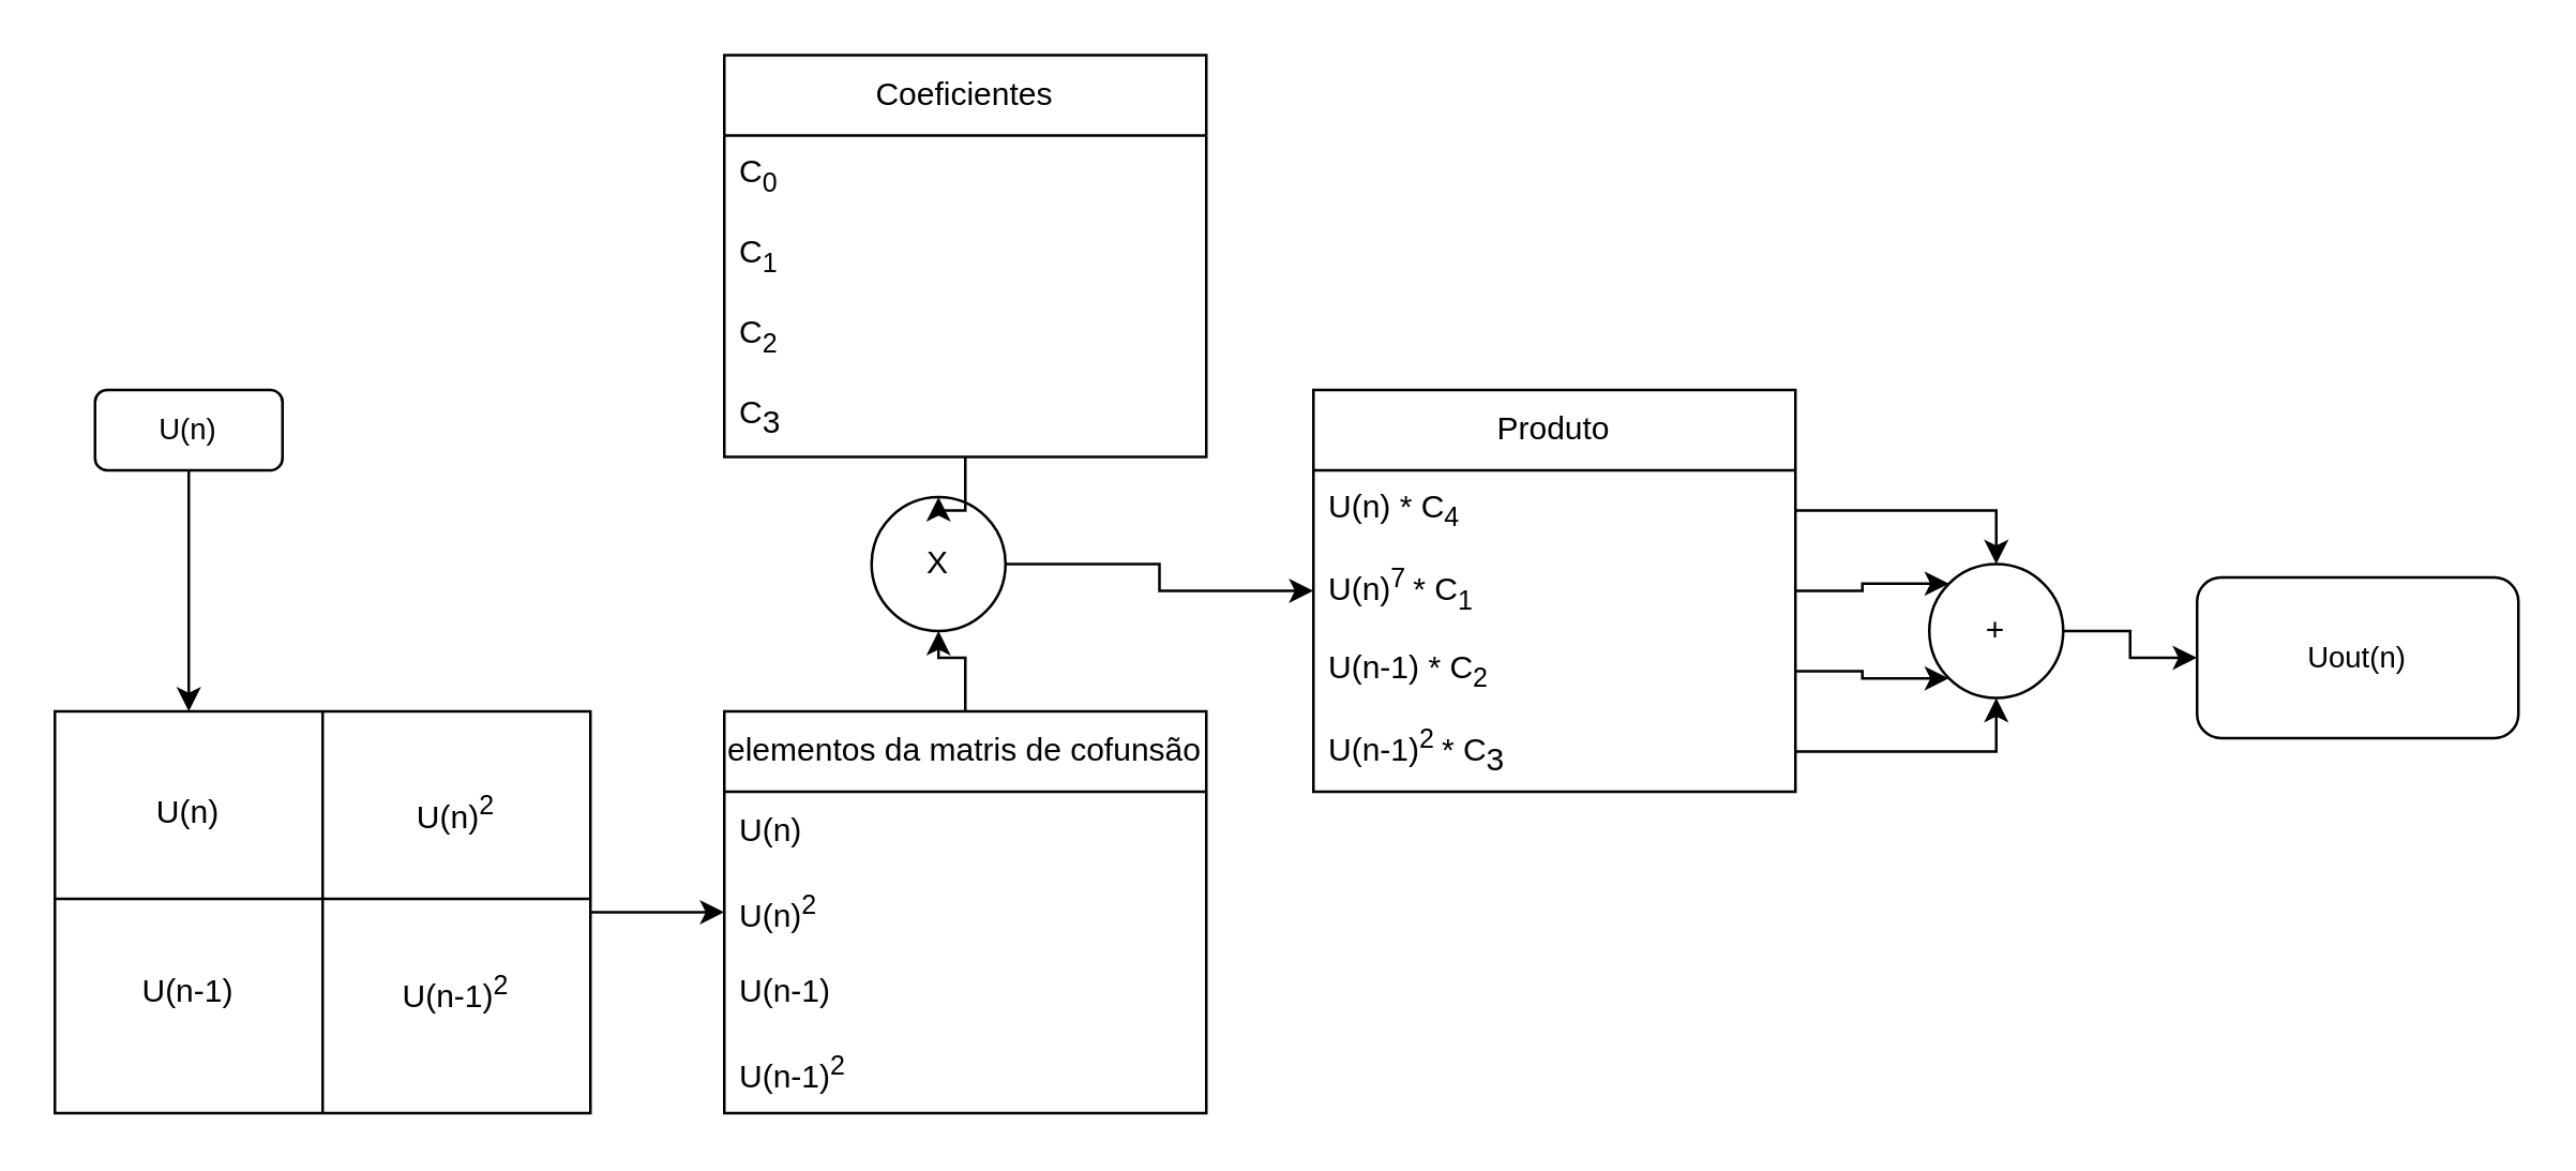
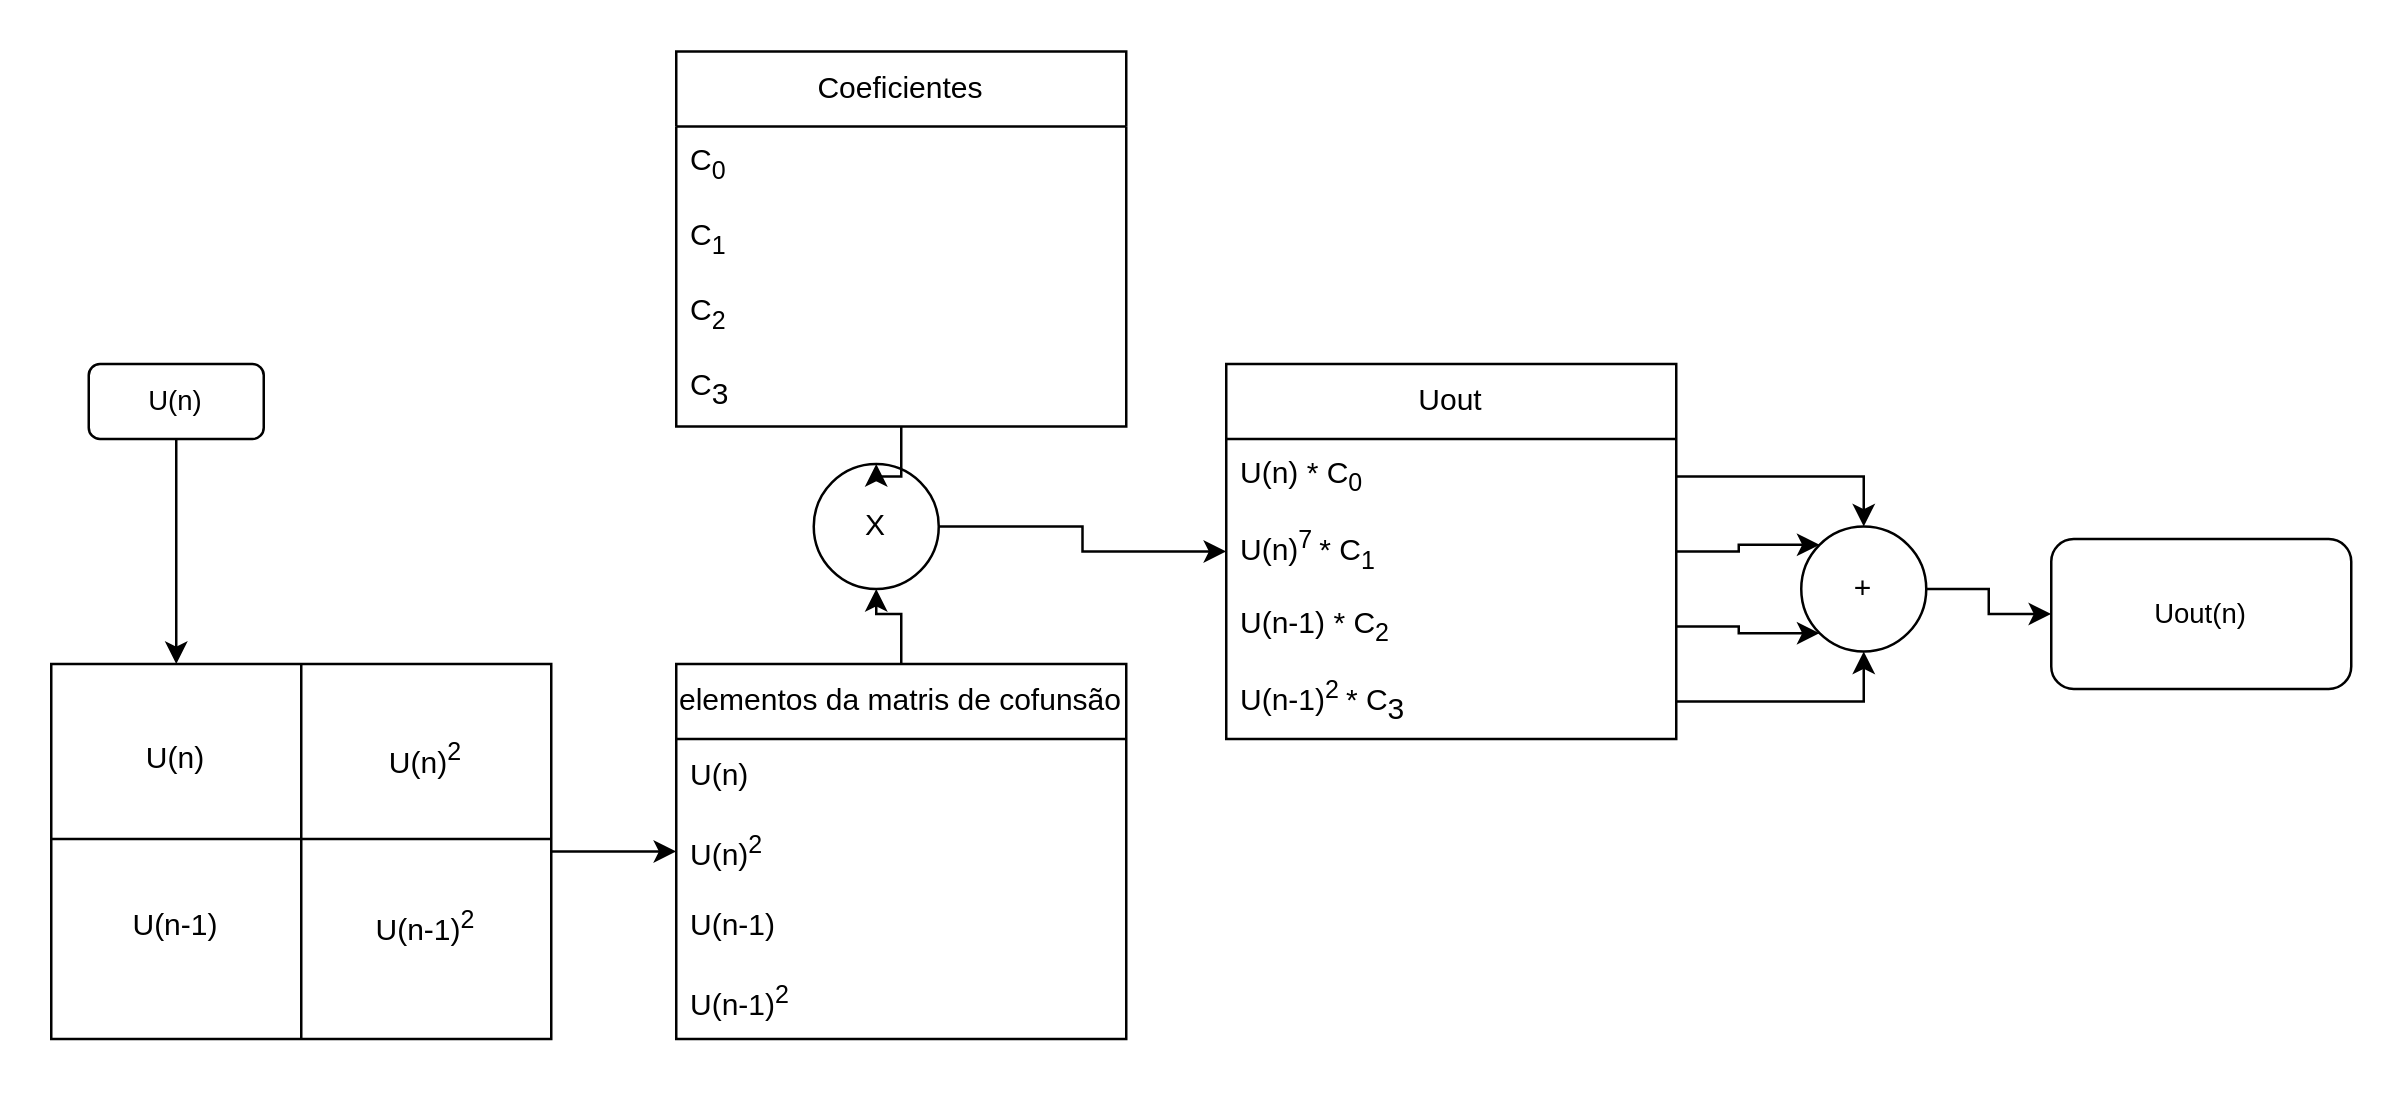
- <mxCell id="28" value="Produto" style="swimlane;fontStyle=0;childLayout=stackLayout;horizontal=1;startSize=30;horizontalStack=0;resizeParent=1;resizeParentMax=0;resizeLast=0;collapsible=1;marginBottom=0;whiteSpace=wrap;html=1;" parent="1" vertex="1"><mxGeometry x="490" y="145" width="180" height="150" as="geometry"><mxRectangle x="480" y="310" width="50" height="40" as="alternateBounds" /></mxGeometry></mxCell>
+ <mxCell id="28" value="Uout" style="swimlane;fontStyle=0;childLayout=stackLayout;horizontal=1;startSize=30;horizontalStack=0;resizeParent=1;resizeParentMax=0;resizeLast=0;collapsible=1;marginBottom=0;whiteSpace=wrap;html=1;" parent="1" vertex="1"><mxGeometry x="490" y="145" width="180" height="150" as="geometry"><mxRectangle x="480" y="310" width="50" height="40" as="alternateBounds" /></mxGeometry></mxCell>
- <mxCell id="29" value="&lt;div style=&quot;text-align: center;&quot;&gt;U(n) * C&lt;sub&gt;4&amp;nbsp;&lt;/sub&gt;&lt;/div&gt;" style="text;strokeColor=none;fillColor=none;align=left;verticalAlign=middle;spacingLeft=4;spacingRight=4;overflow=hidden;points=[[0,0.5],[1,0.5]];portConstraint=eastwest;rotatable=0;whiteSpace=wrap;html=1;" parent="28" vertex="1"><mxGeometry y="30" width="180" height="30" as="geometry" /></mxCell>
+ <mxCell id="29" value="&lt;div style=&quot;text-align: center;&quot;&gt;U(n) * C&lt;sub&gt;0&amp;nbsp;&lt;/sub&gt;&lt;/div&gt;" style="text;strokeColor=none;fillColor=none;align=left;verticalAlign=middle;spacingLeft=4;spacingRight=4;overflow=hidden;points=[[0,0.5],[1,0.5]];portConstraint=eastwest;rotatable=0;whiteSpace=wrap;html=1;" parent="28" vertex="1"><mxGeometry y="30" width="180" height="30" as="geometry" /></mxCell>
